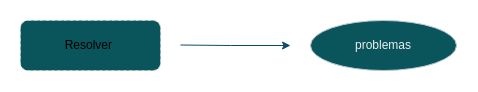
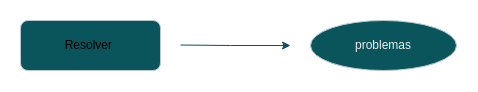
- <mxCell id="2" value="Resolver&amp;nbsp;" style="rounded=1;whiteSpace=wrap;html=1;fillColor=#09555B;strokeColor=#BAC8D3;align=center;dashed=1;" vertex="1" parent="1"><mxGeometry x="20" y="20" width="140" height="50" as="geometry" /></mxCell>
+ <mxCell id="2" value="Resolver&amp;nbsp;" style="rounded=1;whiteSpace=wrap;html=1;fillColor=#09555B;strokeColor=#BAC8D3;align=center;" vertex="1" parent="1"><mxGeometry x="20" y="20" width="140" height="50" as="geometry" /></mxCell>
